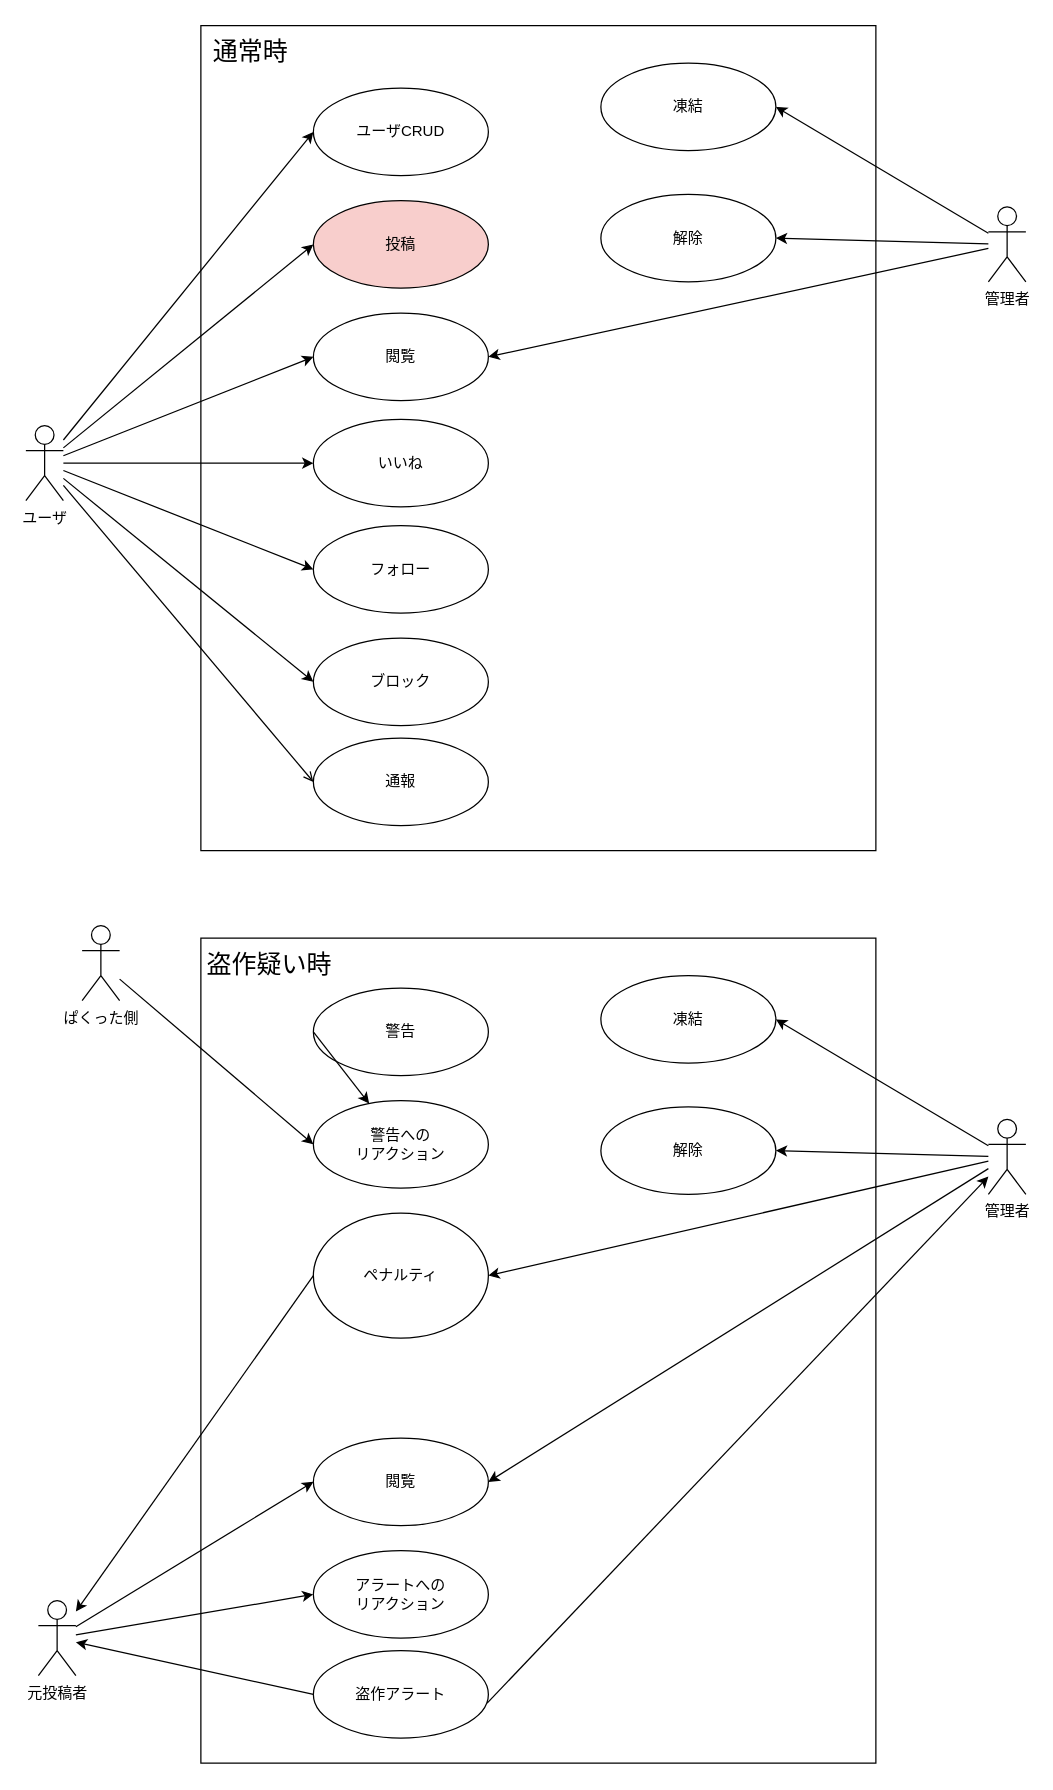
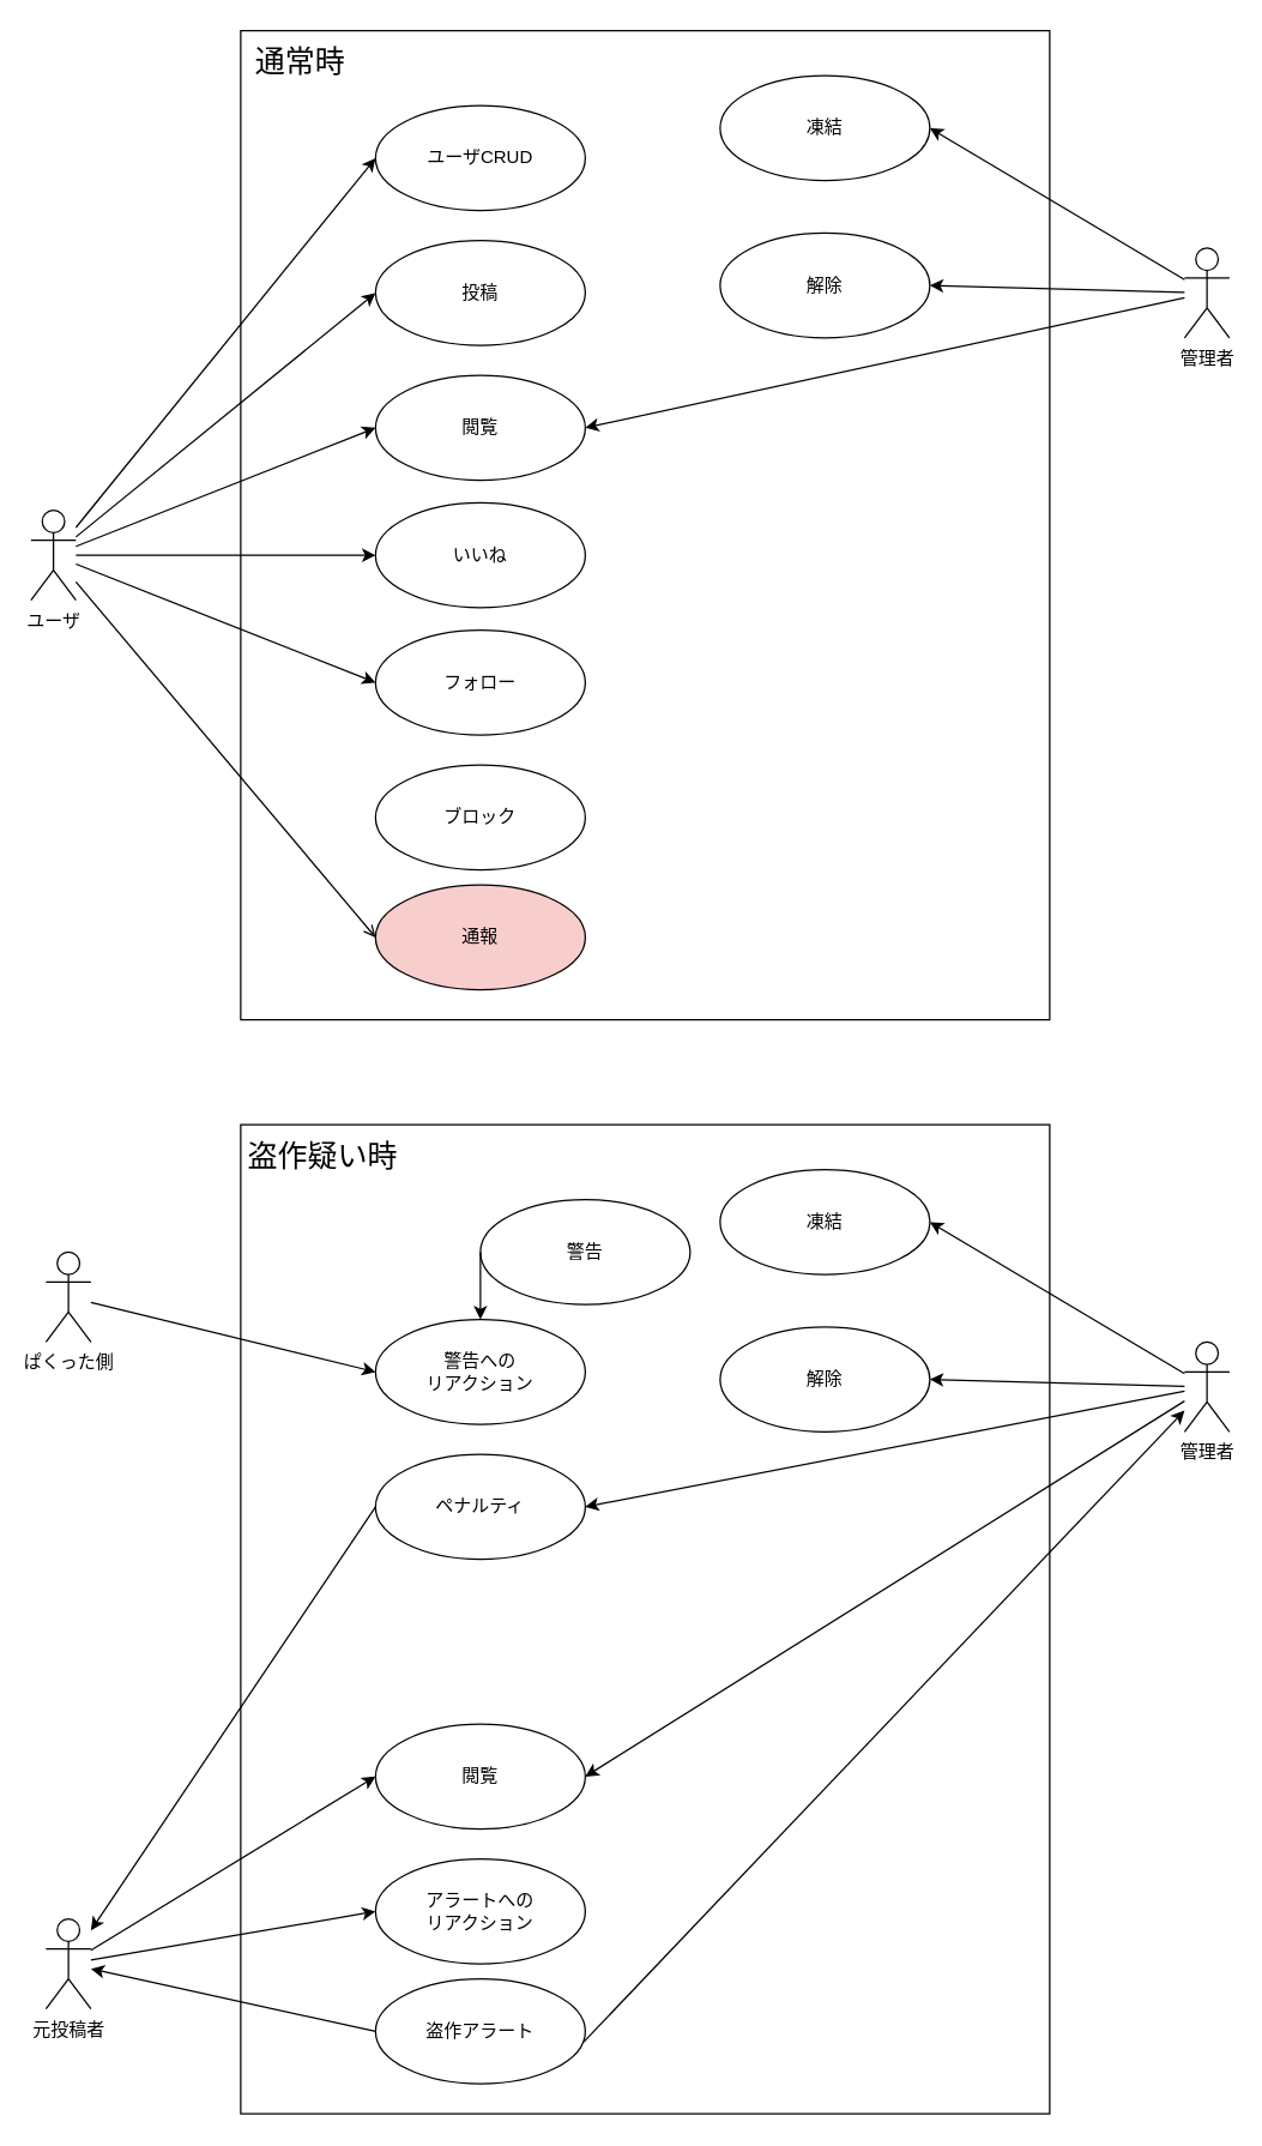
- <mxCell id="8" value="投稿" style="ellipse;whiteSpace=wrap;html=1;fillColor=#f8cecc;" parent="1" vertex="1"><mxGeometry x="250" y="160" width="140" height="70" as="geometry" /></mxCell>
+ <mxCell id="8" value="投稿" style="ellipse;whiteSpace=wrap;html=1;" parent="1" vertex="1"><mxGeometry x="250" y="160" width="140" height="70" as="geometry" /></mxCell>
- <mxCell id="14" style="edgeStyle=none;rounded=0;orthogonalLoop=1;jettySize=auto;html=1;entryX=0;entryY=0.5;entryDx=0;entryDy=0;" parent="1" source="17" target="5" edge="1"><mxGeometry relative="1" as="geometry" /></mxCell>
- <mxCell id="4" value="通報" style="ellipse;whiteSpace=wrap;html=1;" parent="1" vertex="1"><mxGeometry x="250" y="590" width="140" height="70" as="geometry" /></mxCell>
+ <mxCell id="4" value="通報" style="ellipse;whiteSpace=wrap;html=1;fillColor=#f8cecc;" parent="1" vertex="1"><mxGeometry x="250" y="590" width="140" height="70" as="geometry" /></mxCell>
- <mxCell id="40" value="ぱくった側" style="shape=umlActor;verticalLabelPosition=bottom;verticalAlign=top;html=1;outlineConnect=0;" vertex="1" parent="1"><mxGeometry x="65" y="740" width="30" height="60" as="geometry" /></mxCell>
+ <mxCell id="40" value="ぱくった側" style="shape=umlActor;verticalLabelPosition=bottom;verticalAlign=top;html=1;outlineConnect=0;" vertex="1" parent="1"><mxGeometry x="30" y="835" width="30" height="60" as="geometry" /></mxCell>
- <mxCell id="41" value="警告" style="ellipse;whiteSpace=wrap;html=1;" vertex="1" parent="1"><mxGeometry x="250" y="790" width="140" height="70" as="geometry" /></mxCell>
+ <mxCell id="41" value="警告" style="ellipse;whiteSpace=wrap;html=1;" vertex="1" parent="1"><mxGeometry x="320" y="800" width="140" height="70" as="geometry" /></mxCell>
- <mxCell id="46" value="ペナルティ" style="ellipse;whiteSpace=wrap;html=1;" vertex="1" parent="1"><mxGeometry x="250" y="970" width="140" height="100" as="geometry" /></mxCell>
+ <mxCell id="46" value="ペナルティ" style="ellipse;whiteSpace=wrap;html=1;" vertex="1" parent="1"><mxGeometry x="250" y="970" width="140" height="70" as="geometry" /></mxCell>
